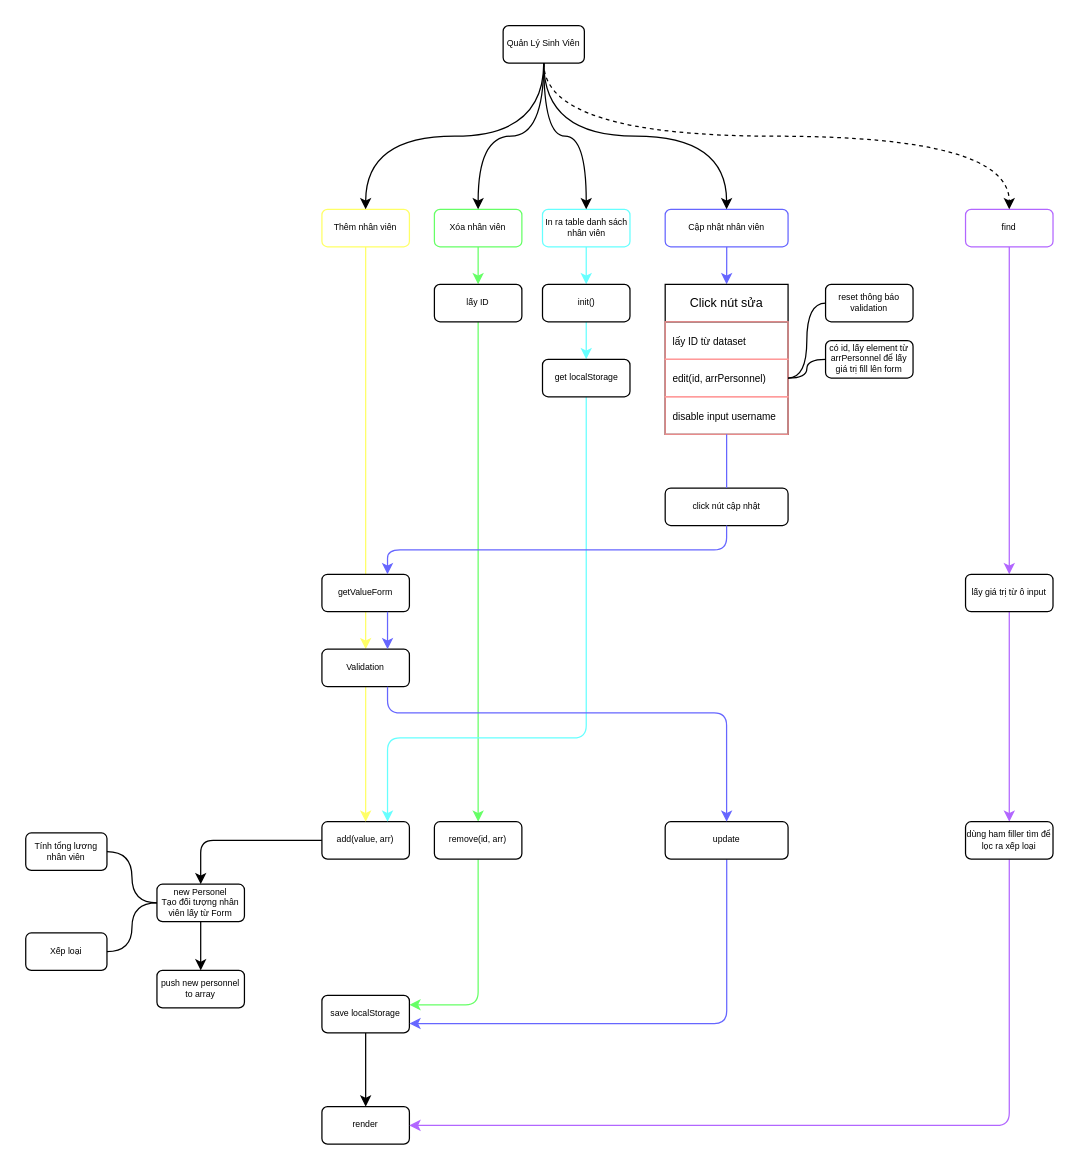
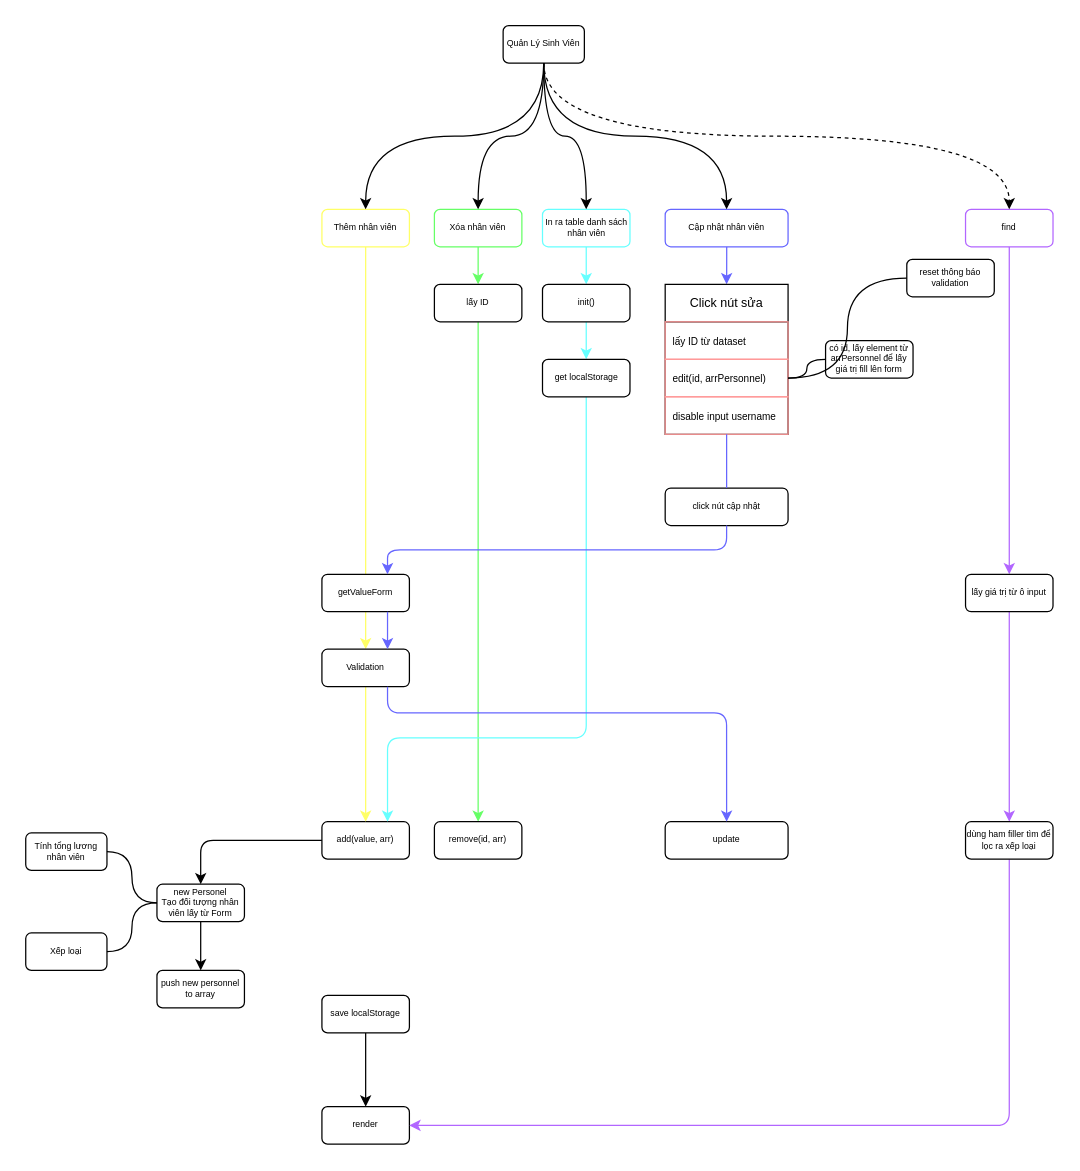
- <mxCell id="39" value="reset thông báo validation" style="rounded=1;whiteSpace=wrap;html=1;fontSize=7;" parent="1" vertex="1"><mxGeometry x="660" y="227" width="70" height="30" as="geometry" /></mxCell>
+ <mxCell id="39" value="reset thông báo validation" style="rounded=1;whiteSpace=wrap;html=1;fontSize=7;" parent="1" vertex="1"><mxGeometry x="725" y="207" width="70" height="30" as="geometry" /></mxCell>
- <mxCell id="16" style="edgeStyle=orthogonalEdgeStyle;html=1;fontSize=7;entryX=1;entryY=0.25;entryDx=0;entryDy=0;strokeColor=#66FF66;" parent="1" source="17" target="25" edge="1"><mxGeometry relative="1" as="geometry"><mxPoint x="327" y="757" as="targetPoint" /><Array as="points"><mxPoint x="382" y="804" /><mxPoint x="327" y="804" /></Array></mxGeometry></mxCell>
- <mxCell id="43" style="edgeStyle=orthogonalEdgeStyle;html=1;entryX=1;entryY=0.75;entryDx=0;entryDy=0;fontSize=8;strokeColor=#6666FF;" parent="1" source="44" target="25" edge="1"><mxGeometry relative="1" as="geometry"><Array as="points"><mxPoint x="581" y="819" /></Array></mxGeometry></mxCell>
